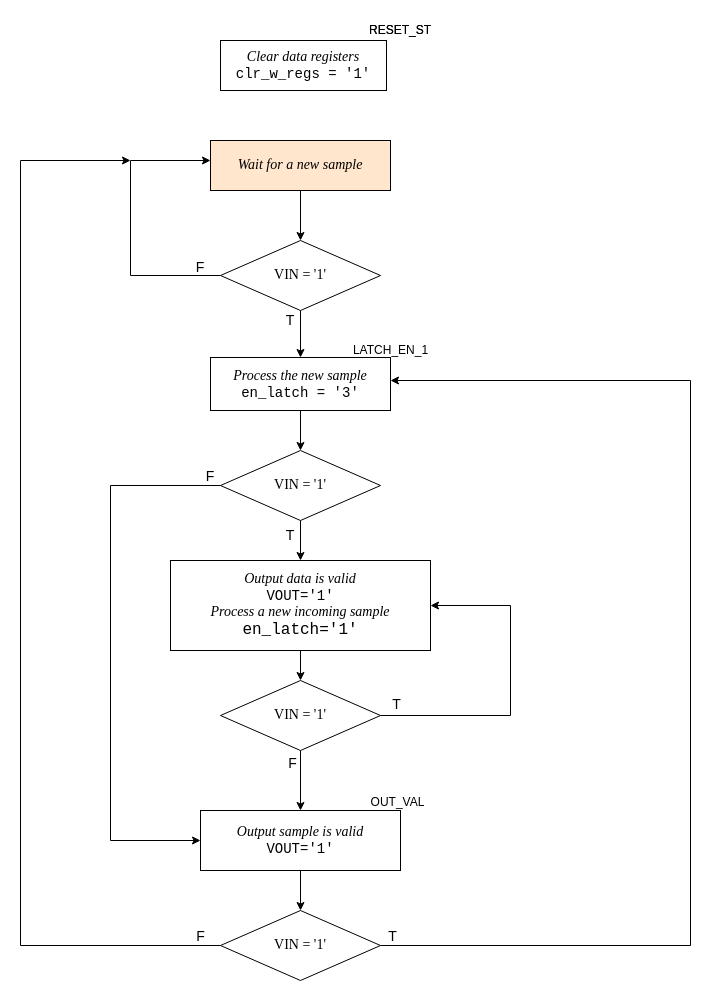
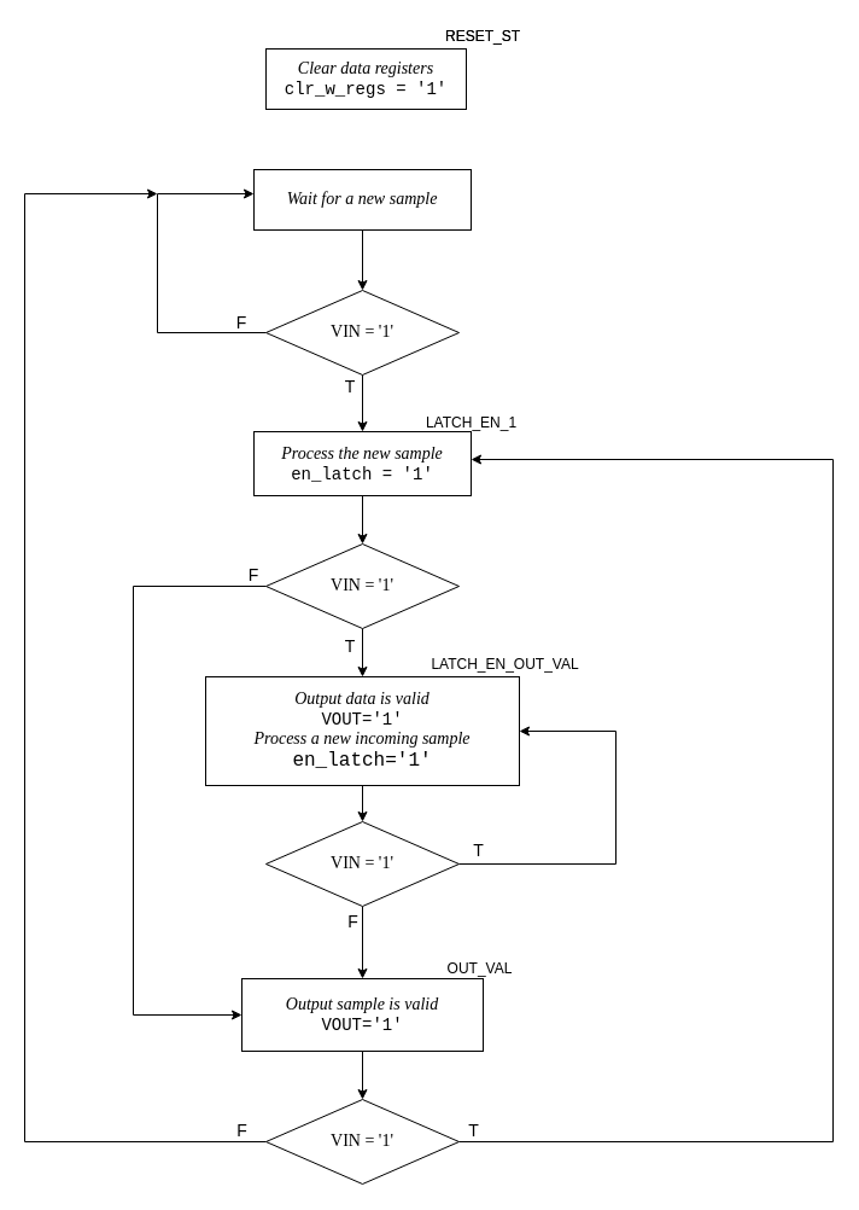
- <mxCell id="4" value="&lt;i&gt;&lt;font style=&quot;font-size: 14px&quot; face=&quot;Verdana&quot;&gt;Wait for a new sample&lt;/font&gt;&lt;/i&gt;" style="rounded=0;whiteSpace=wrap;html=1;fillColor=#ffe6cc;" vertex="1" parent="1"><mxGeometry x="210" y="140" width="180" height="50" as="geometry" /></mxCell>
+ <mxCell id="4" value="&lt;i&gt;&lt;font style=&quot;font-size: 14px&quot; face=&quot;Verdana&quot;&gt;Wait for a new sample&lt;/font&gt;&lt;/i&gt;" style="rounded=0;whiteSpace=wrap;html=1;" vertex="1" parent="1"><mxGeometry x="210" y="140" width="180" height="50" as="geometry" /></mxCell>
- <mxCell id="12" value="&lt;div&gt;&lt;i&gt;&lt;font style=&quot;font-size: 14px&quot; face=&quot;Verdana&quot;&gt;Process the new sample&lt;/font&gt;&lt;/i&gt;&lt;br&gt;&lt;/div&gt;&lt;div&gt;&lt;font style=&quot;font-size: 14px&quot; face=&quot;Courier New&quot;&gt;en_latch = '3'&lt;/font&gt;&lt;/div&gt;" style="whiteSpace=wrap;html=1;" vertex="1" parent="1"><mxGeometry x="210" y="357" width="180" height="53" as="geometry" /></mxCell>
+ <mxCell id="12" value="&lt;div&gt;&lt;i&gt;&lt;font style=&quot;font-size: 14px&quot; face=&quot;Verdana&quot;&gt;Process the new sample&lt;/font&gt;&lt;/i&gt;&lt;br&gt;&lt;/div&gt;&lt;div&gt;&lt;font style=&quot;font-size: 14px&quot; face=&quot;Courier New&quot;&gt;en_latch = '1'&lt;/font&gt;&lt;/div&gt;" style="whiteSpace=wrap;html=1;" vertex="1" parent="1"><mxGeometry x="210" y="357" width="180" height="53" as="geometry" /></mxCell>
+ <mxCell id="20" value="LATCH_EN_OUT_VAL" style="text;html=1;align=center;verticalAlign=middle;resizable=0;points=[];autosize=1;" vertex="1" parent="1"><mxGeometry x="353" y="540" width="130" height="20" as="geometry" /></mxCell>
